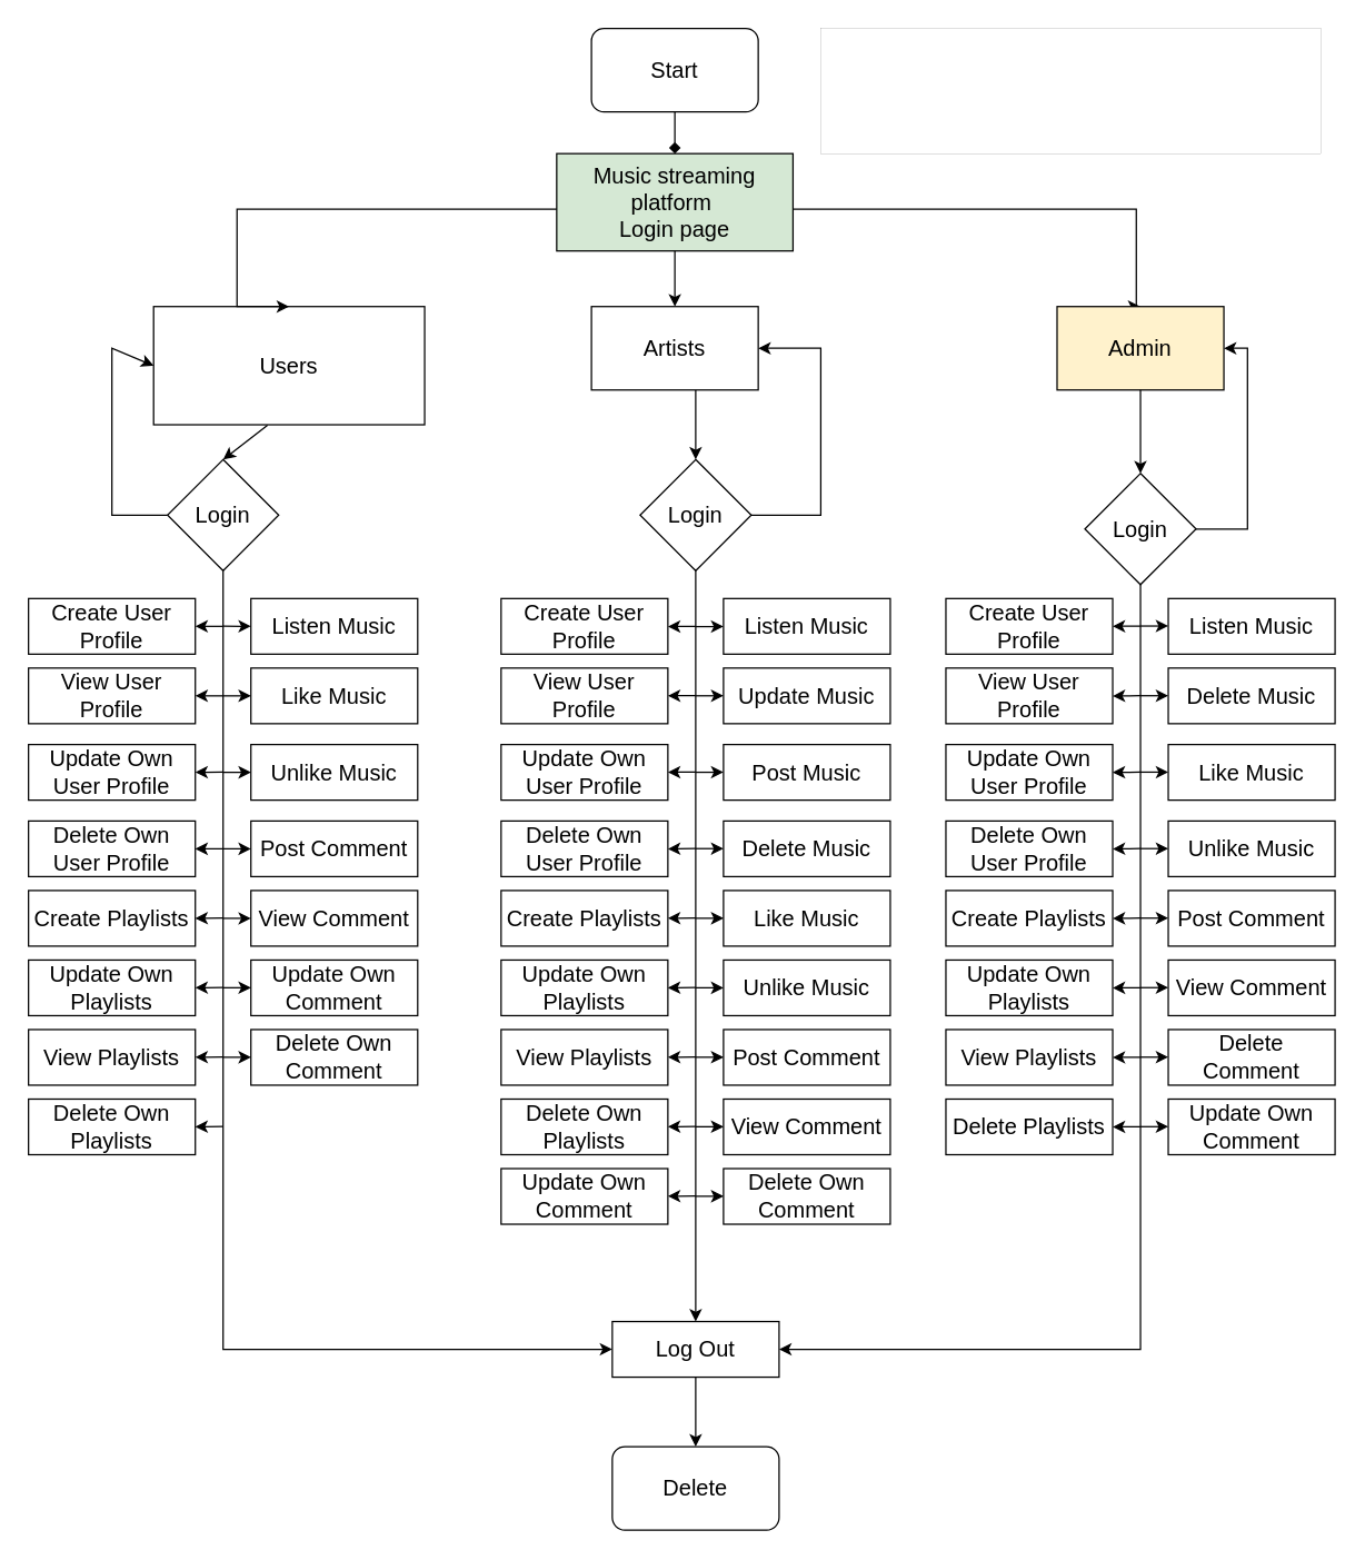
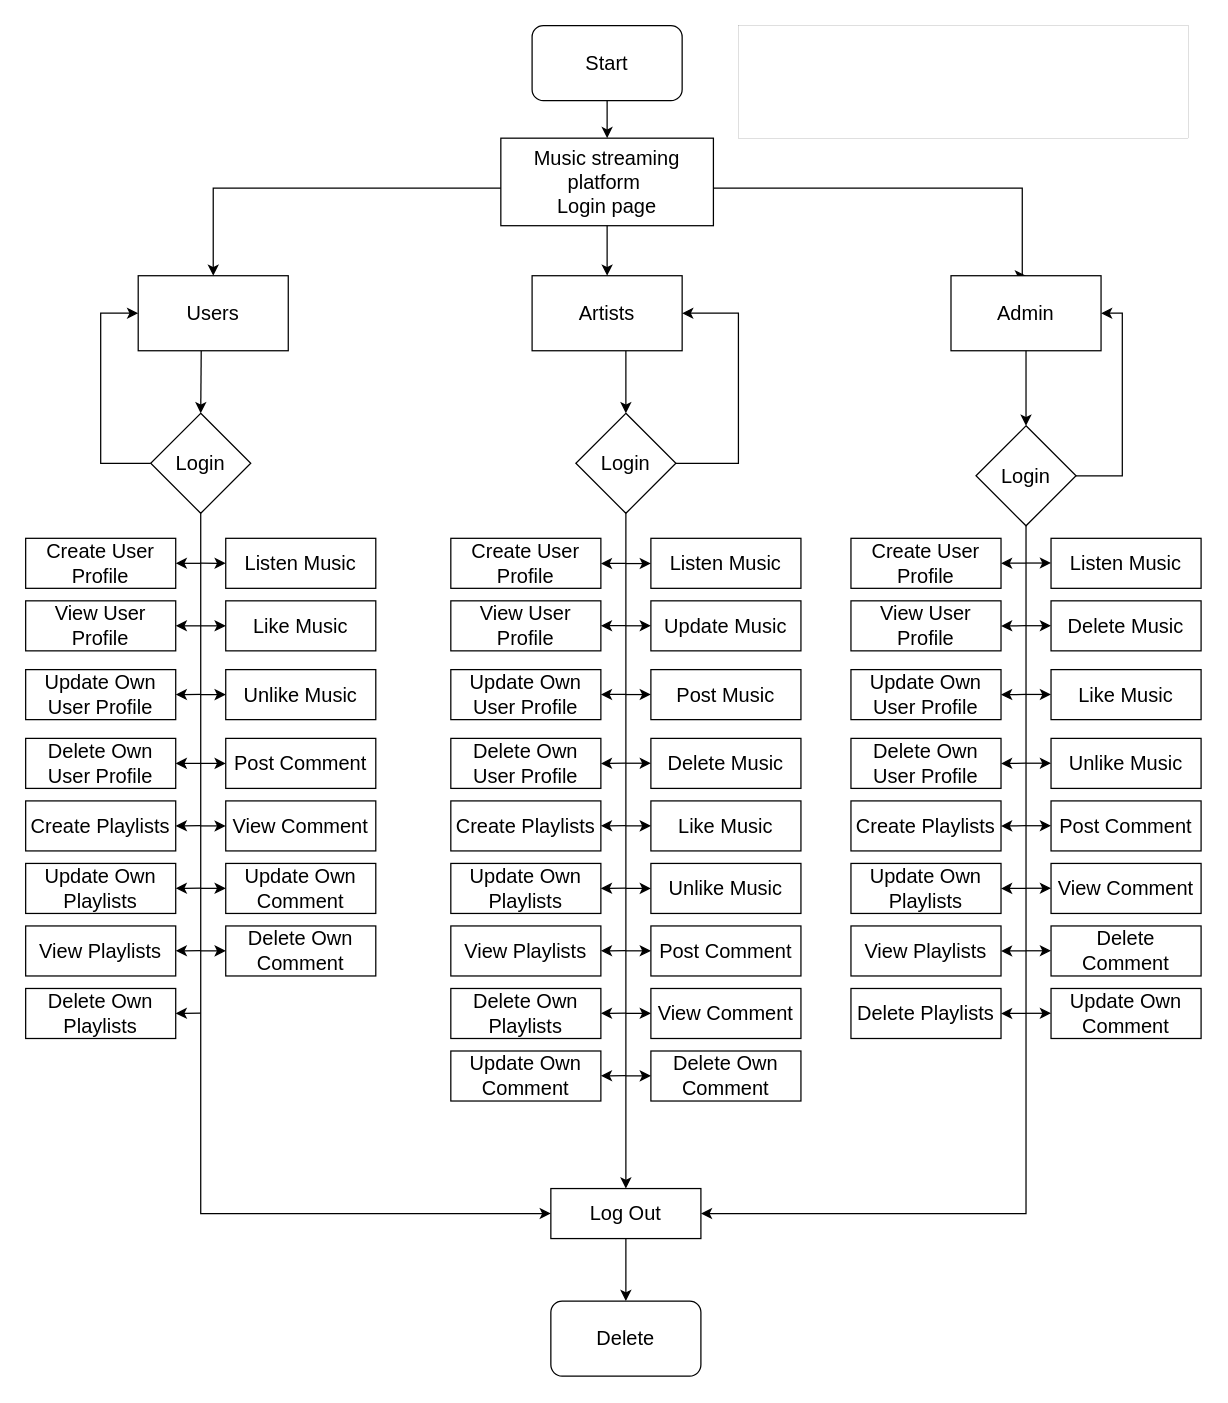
- <mxCell id="3" value="" style="endArrow=diamond;html=1;rounded=0;fontSize=16;" parent="1" source="2" target="5" edge="1"><mxGeometry width="50" height="50" relative="1" as="geometry"><mxPoint x="470" y="180" as="sourcePoint" /><mxPoint x="494" y="120" as="targetPoint" /></mxGeometry></mxCell>
+ <mxCell id="3" value="" style="endArrow=classic;html=1;rounded=0;fontSize=16;" parent="1" source="2" target="5" edge="1"><mxGeometry width="50" height="50" relative="1" as="geometry"><mxPoint x="470" y="180" as="sourcePoint" /><mxPoint x="494" y="120" as="targetPoint" /></mxGeometry></mxCell>
- <mxCell id="5" value="Music streaming platform&amp;nbsp;&lt;div&gt;Login page&lt;/div&gt;" style="rounded=0;whiteSpace=wrap;html=1;fontSize=16;fillColor=#d5e8d4;" parent="1" vertex="1"><mxGeometry x="400" y="110" width="170" height="70" as="geometry" /></mxCell>
+ <mxCell id="5" value="Music streaming platform&amp;nbsp;&lt;div&gt;Login page&lt;/div&gt;" style="rounded=0;whiteSpace=wrap;html=1;fontSize=16;" parent="1" vertex="1"><mxGeometry x="400" y="110" width="170" height="70" as="geometry" /></mxCell>
- <mxCell id="9" value="Admin" style="rounded=0;whiteSpace=wrap;html=1;fontSize=16;fillColor=#fff2cc;" parent="1" vertex="1"><mxGeometry x="760" y="220" width="120" height="60" as="geometry" /></mxCell>
+ <mxCell id="9" value="Admin" style="rounded=0;whiteSpace=wrap;html=1;fontSize=16;" parent="1" vertex="1"><mxGeometry x="760" y="220" width="120" height="60" as="geometry" /></mxCell>
- <mxCell id="6" value="Users" style="rounded=0;whiteSpace=wrap;html=1;fontSize=16;" parent="1" vertex="1"><mxGeometry x="110" y="220" width="195" height="85" as="geometry" /></mxCell>
+ <mxCell id="6" value="Users" style="rounded=0;whiteSpace=wrap;html=1;fontSize=16;" parent="1" vertex="1"><mxGeometry x="110" y="220" width="120" height="60" as="geometry" /></mxCell>
